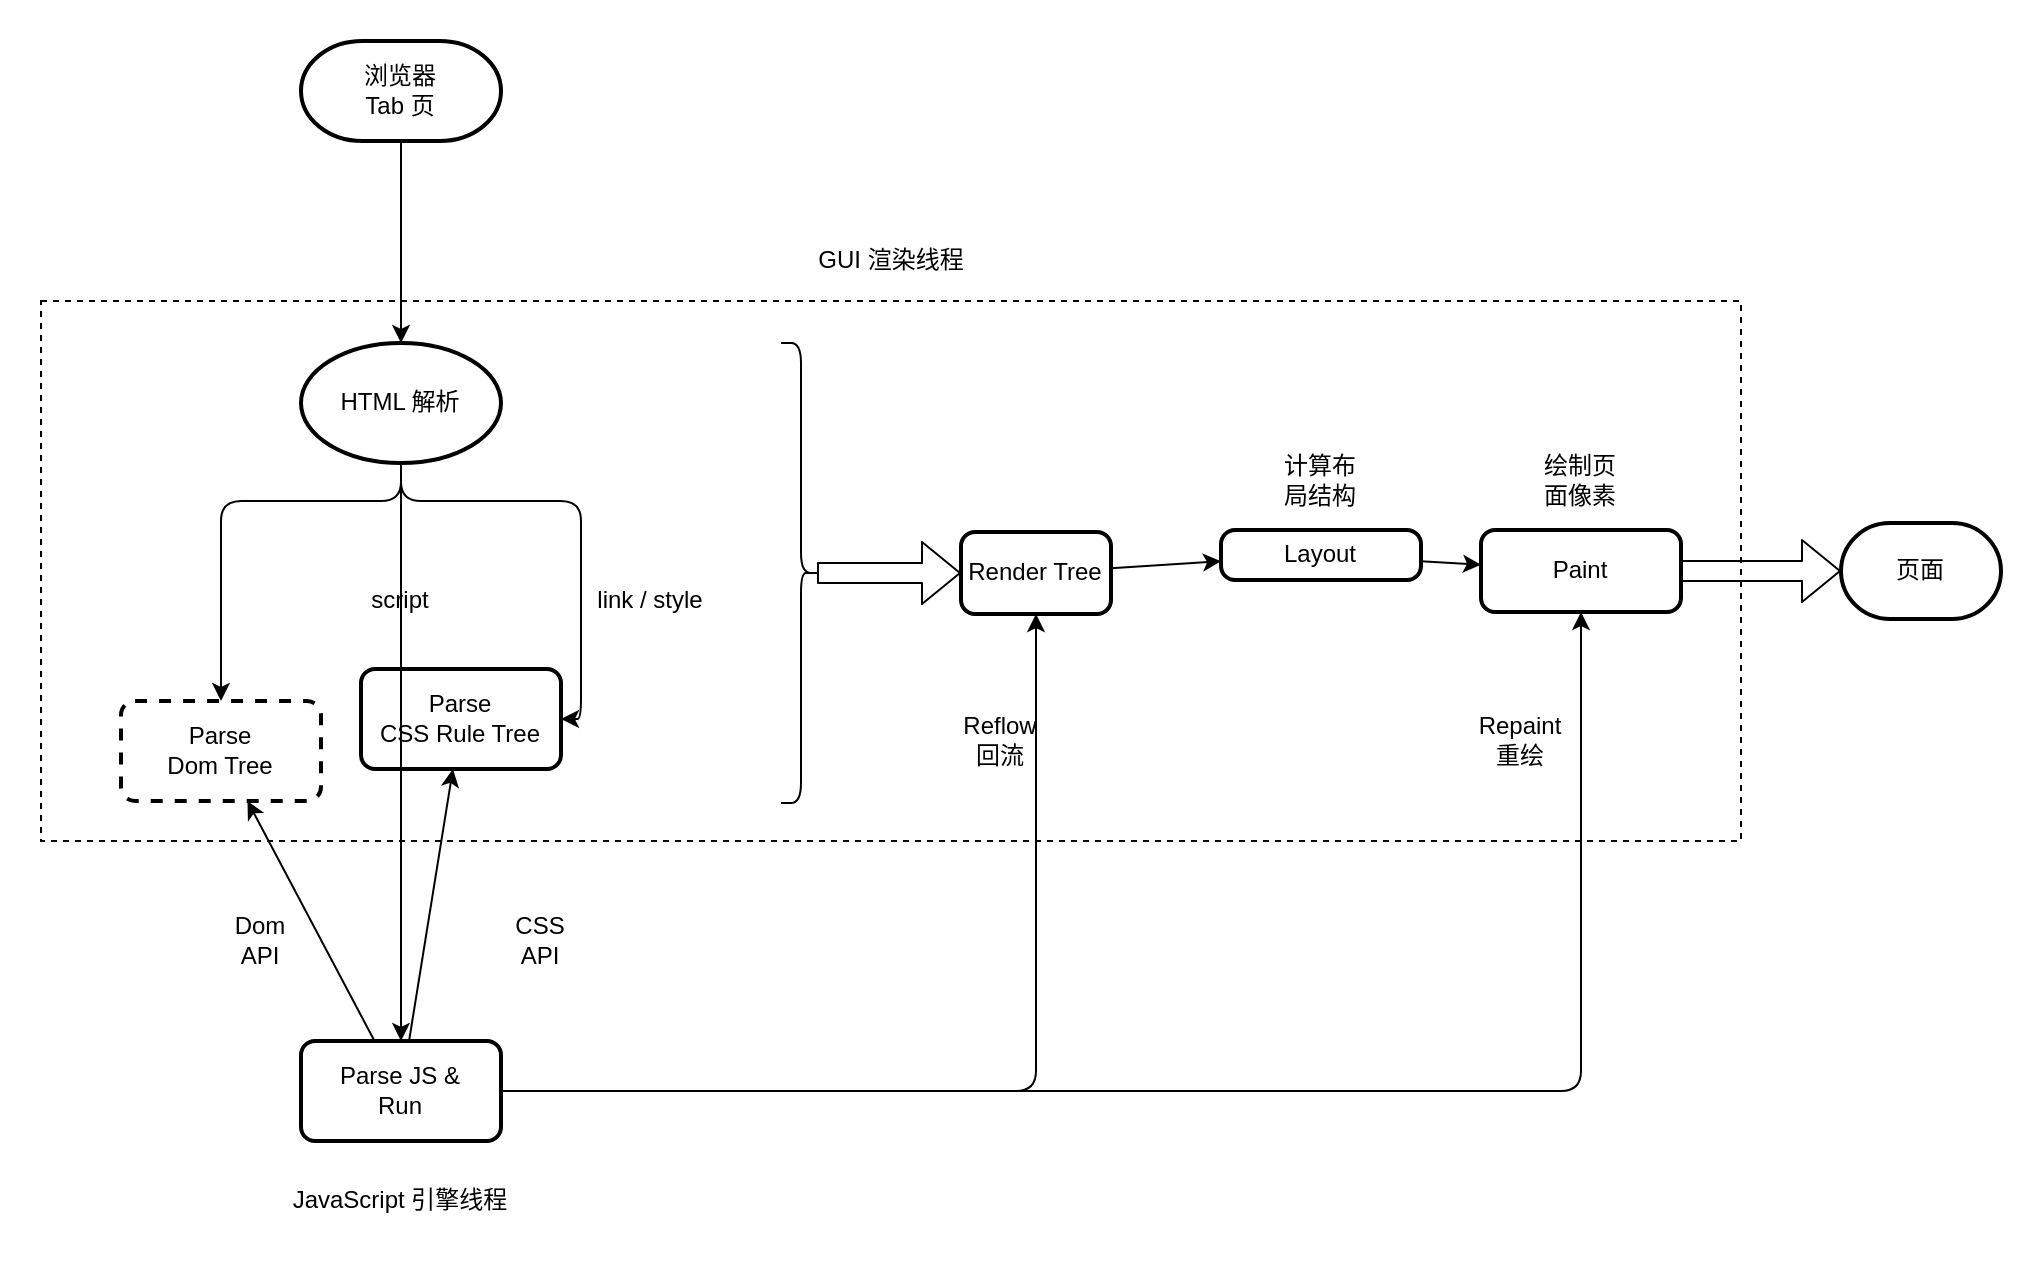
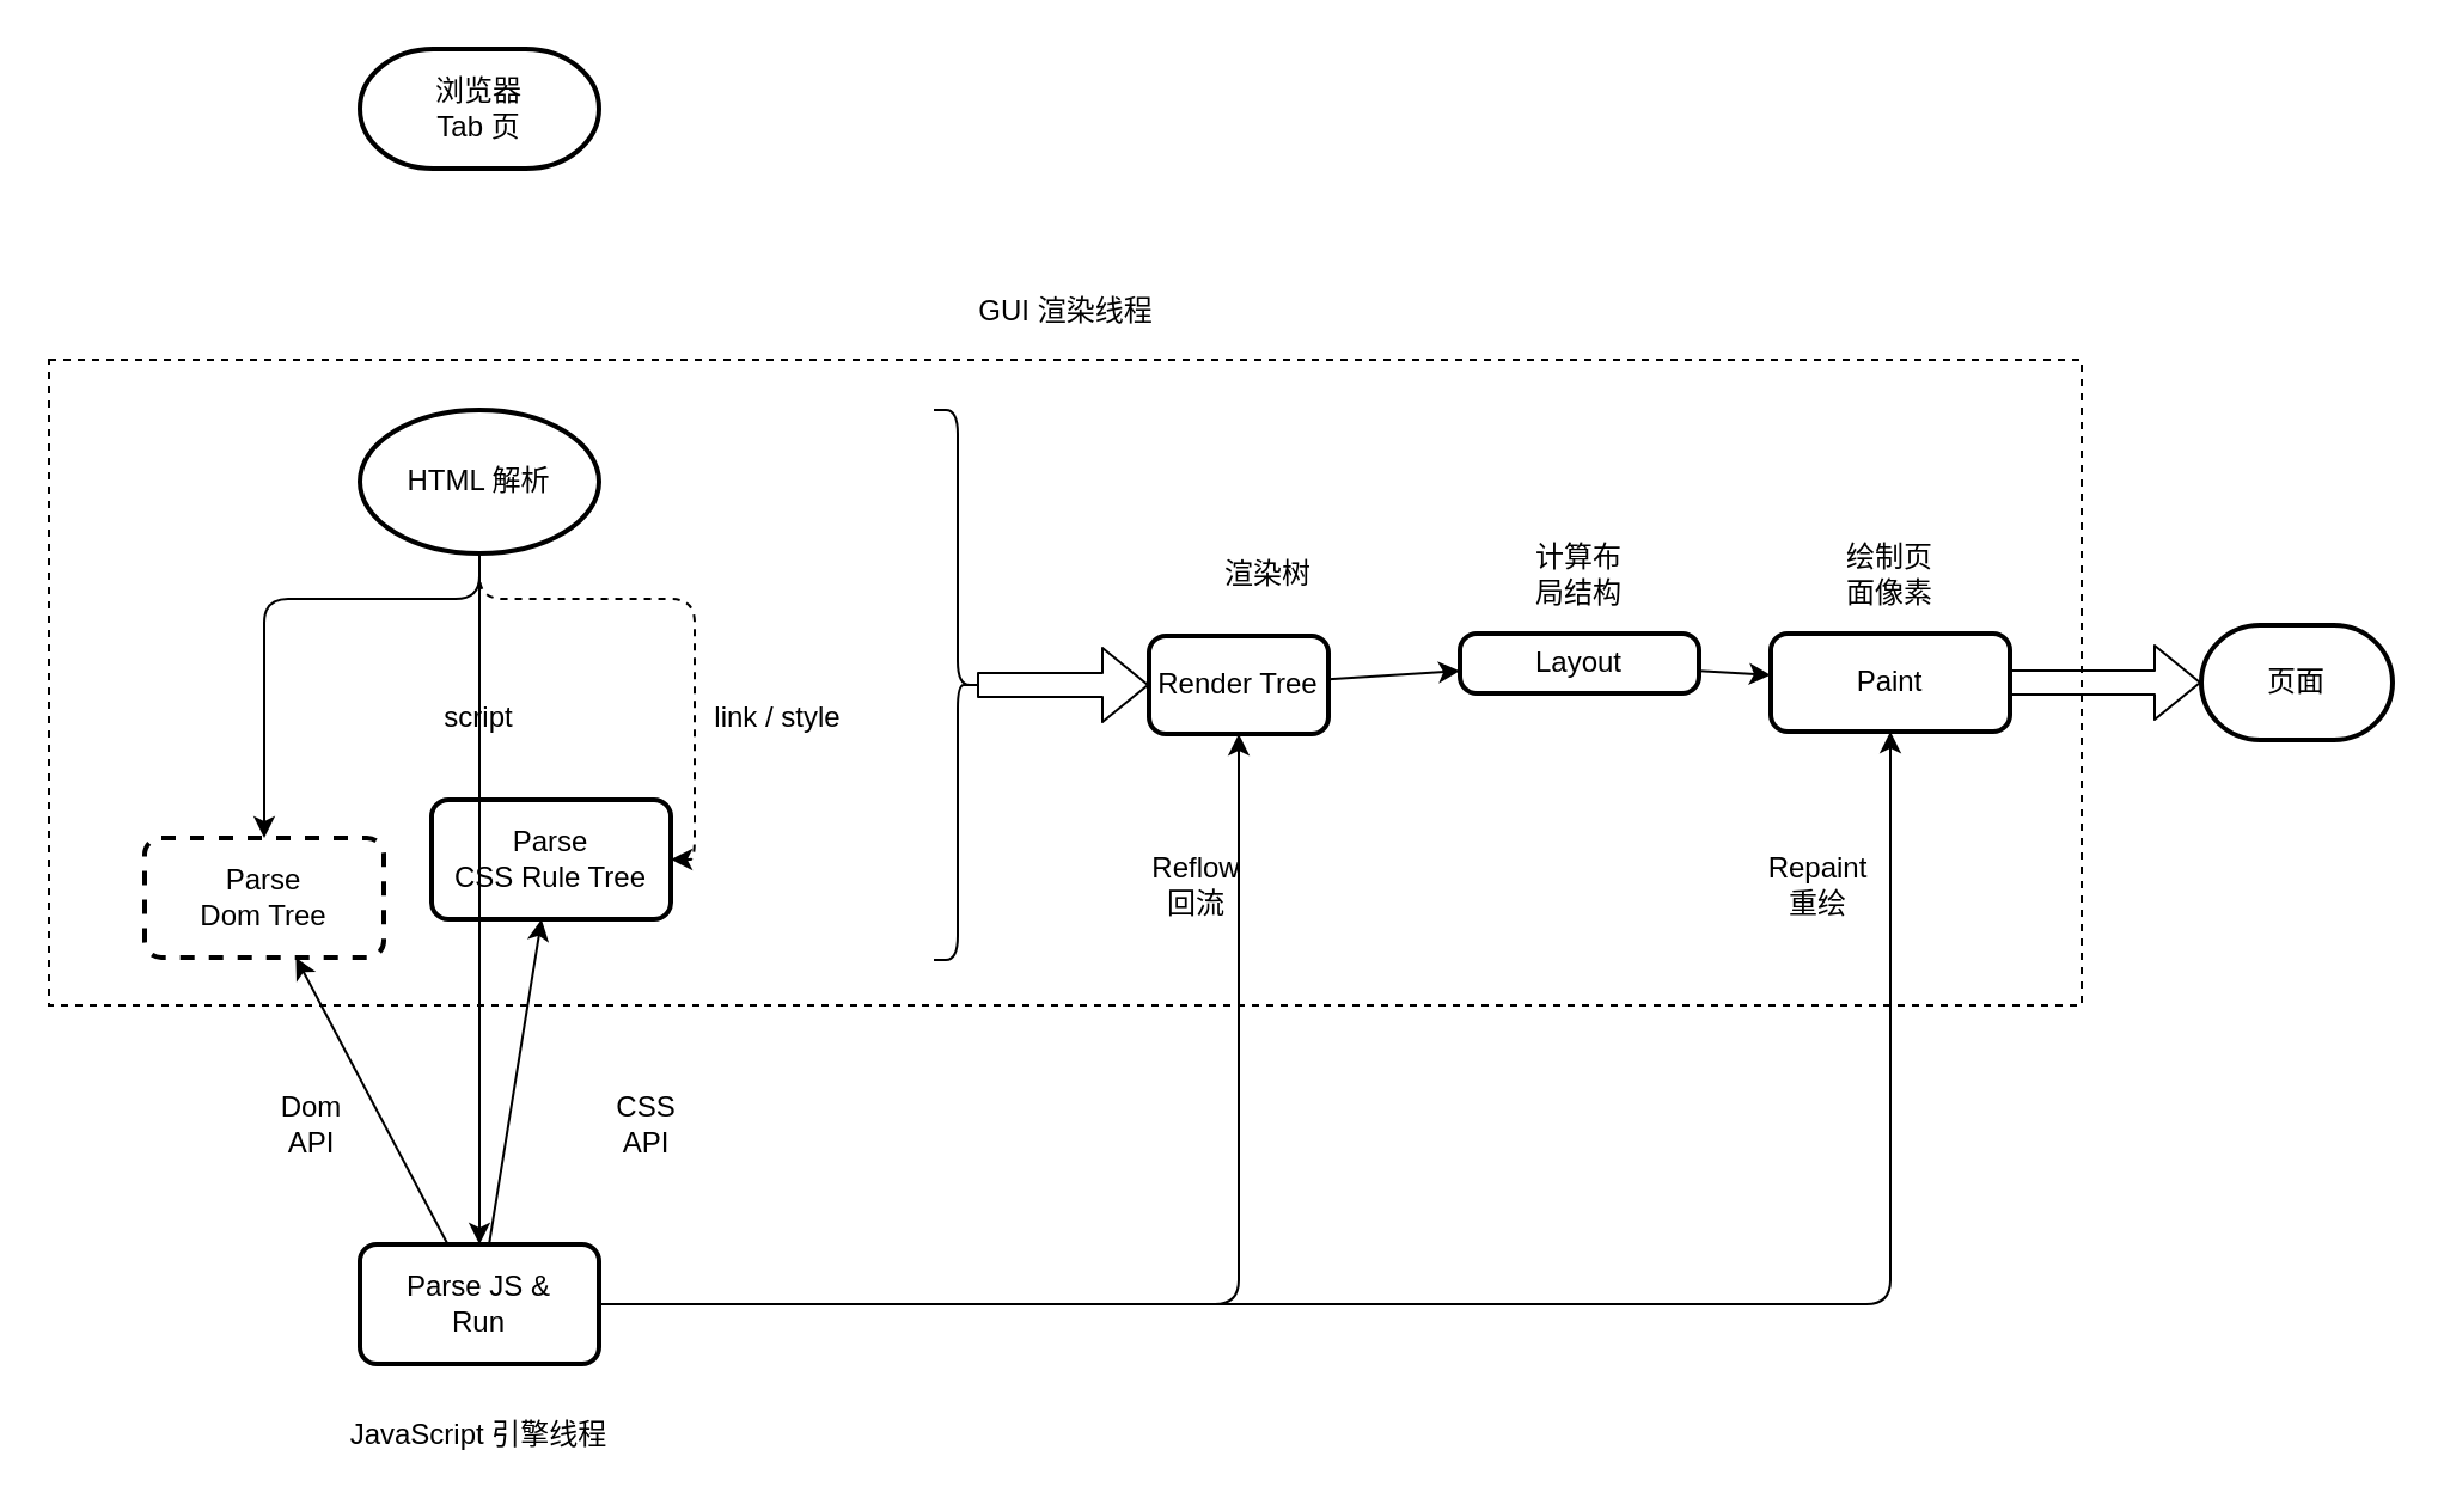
- <mxCell id="13" value="" style="endArrow=classic;html=1;" edge="1" parent="1" source="12" target="3"><mxGeometry width="50" height="50" relative="1" as="geometry"><mxPoint x="200" y="78" as="sourcePoint" /><mxPoint x="440" y="280" as="targetPoint" /></mxGeometry></mxCell>
+ <mxCell id="33" value="渲染树" style="text;html=1;strokeColor=none;fillColor=none;align=center;verticalAlign=middle;whiteSpace=wrap;rounded=0;" vertex="1" parent="1"><mxGeometry x="510" y="230" width="40" height="20" as="geometry" /></mxCell>
- <mxCell id="8" value="" style="edgeStyle=segmentEdgeStyle;endArrow=classic;html=1;" edge="1" parent="1" source="3" target="4"><mxGeometry width="50" height="50" relative="1" as="geometry"><mxPoint x="470" y="330" as="sourcePoint" /><mxPoint x="360" y="390" as="targetPoint" /><Array as="points"><mxPoint x="200" y="250" /><mxPoint x="290" y="250" /></Array></mxGeometry></mxCell>
+ <mxCell id="8" value="" style="edgeStyle=segmentEdgeStyle;endArrow=classic;html=1;dashed=1;" edge="1" parent="1" source="3" target="4"><mxGeometry width="50" height="50" relative="1" as="geometry"><mxPoint x="470" y="330" as="sourcePoint" /><mxPoint x="360" y="390" as="targetPoint" /><Array as="points"><mxPoint x="200" y="250" /><mxPoint x="290" y="250" /></Array></mxGeometry></mxCell>
